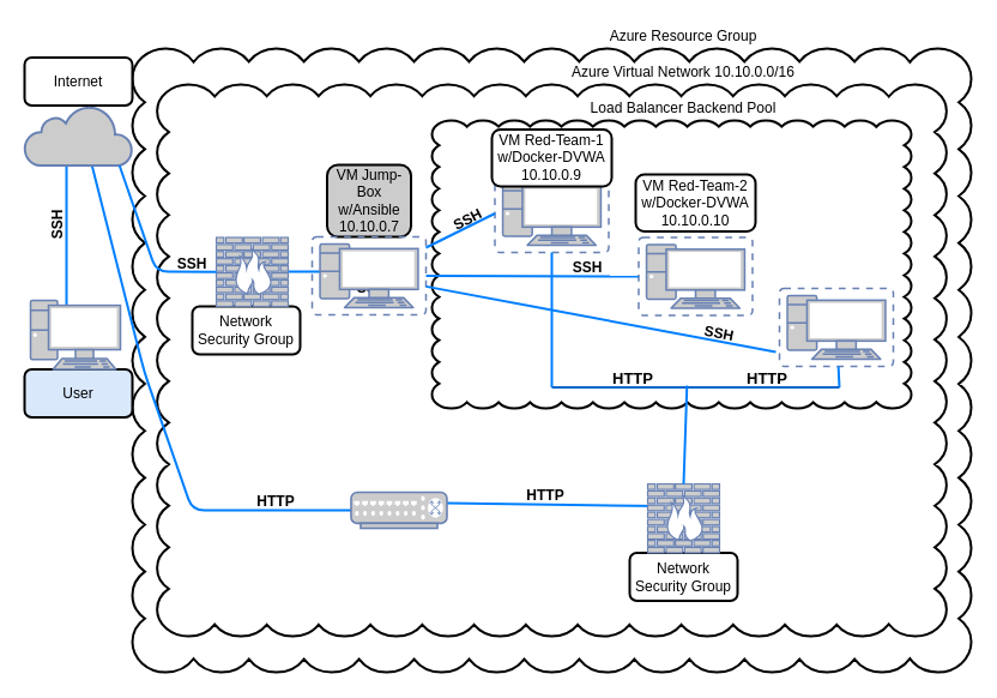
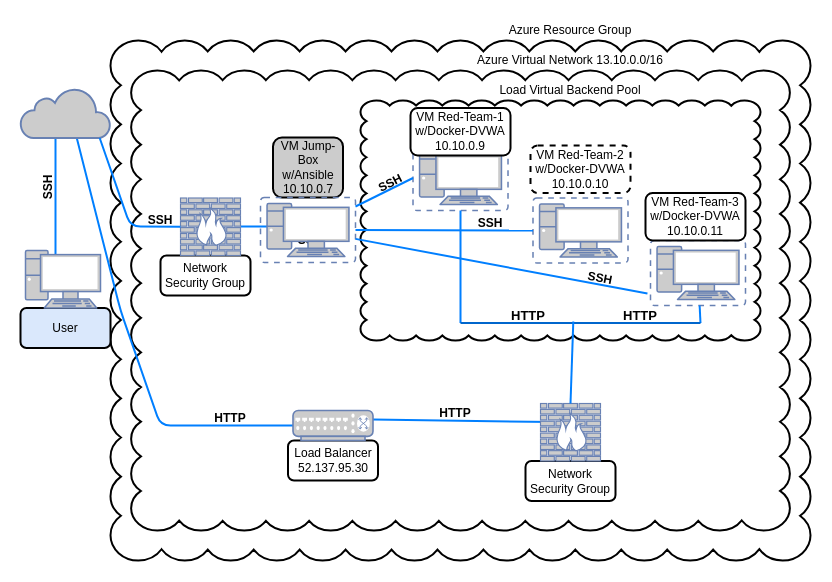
- <mxCell id="17" value="Azure Virtual Network 10.10.0.0/16" style="text;html=1;strokeColor=none;fillColor=none;align=center;verticalAlign=middle;whiteSpace=wrap;rounded=0;" vertex="1" parent="1"><mxGeometry x="460" y="50" width="220" height="20" as="geometry" /></mxCell>
+ <mxCell id="17" value="Azure Virtual Network 13.10.0.0/16" style="text;html=1;strokeColor=none;fillColor=none;align=center;verticalAlign=middle;whiteSpace=wrap;rounded=0;" vertex="1" parent="1"><mxGeometry x="460" y="50" width="220" height="20" as="geometry" /></mxCell>
- <mxCell id="8" value="Internet" style="rounded=1;whiteSpace=wrap;html=1;strokeWidth=2;" vertex="1" parent="1"><mxGeometry x="20" y="47.5" width="90" height="40" as="geometry" /></mxCell>
- <mxCell id="18" value="Load Balancer Backend Pool" style="text;html=1;strokeColor=none;fillColor=none;align=center;verticalAlign=middle;whiteSpace=wrap;rounded=0;" vertex="1" parent="1"><mxGeometry x="480" y="80" width="180" height="20" as="geometry" /></mxCell>
+ <mxCell id="18" value="Load Virtual Backend Pool" style="text;html=1;strokeColor=none;fillColor=none;align=center;verticalAlign=middle;whiteSpace=wrap;rounded=0;" vertex="1" parent="1"><mxGeometry x="480" y="80" width="180" height="20" as="geometry" /></mxCell>
- <mxCell id="5" value="VM Red-Team-2 w/Docker-DVWA 10.10.0.10" style="rounded=1;whiteSpace=wrap;html=1;strokeWidth=2;" vertex="1" parent="1"><mxGeometry x="530" y="145" width="100" height="47.5" as="geometry" /></mxCell>
+ <mxCell id="5" value="VM Red-Team-2 w/Docker-DVWA 10.10.0.10" style="rounded=1;whiteSpace=wrap;html=1;strokeWidth=2;dashed=1;" vertex="1" parent="1"><mxGeometry x="530" y="145" width="100" height="47.5" as="geometry" /></mxCell>
+ <mxCell id="40" value="VM Red-Team-3 w/Docker-DVWA 10.10.0.11" style="rounded=1;whiteSpace=wrap;html=1;strokeWidth=2;" vertex="1" parent="1"><mxGeometry x="645" y="192.5" width="100" height="47.5" as="geometry" /></mxCell>
+ <mxCell id="12" value="Load Balancer 52.137.95.30" style="rounded=1;whiteSpace=wrap;html=1;strokeWidth=2;" vertex="1" parent="1"><mxGeometry x="287.5" y="440" width="90" height="40" as="geometry" /></mxCell>
